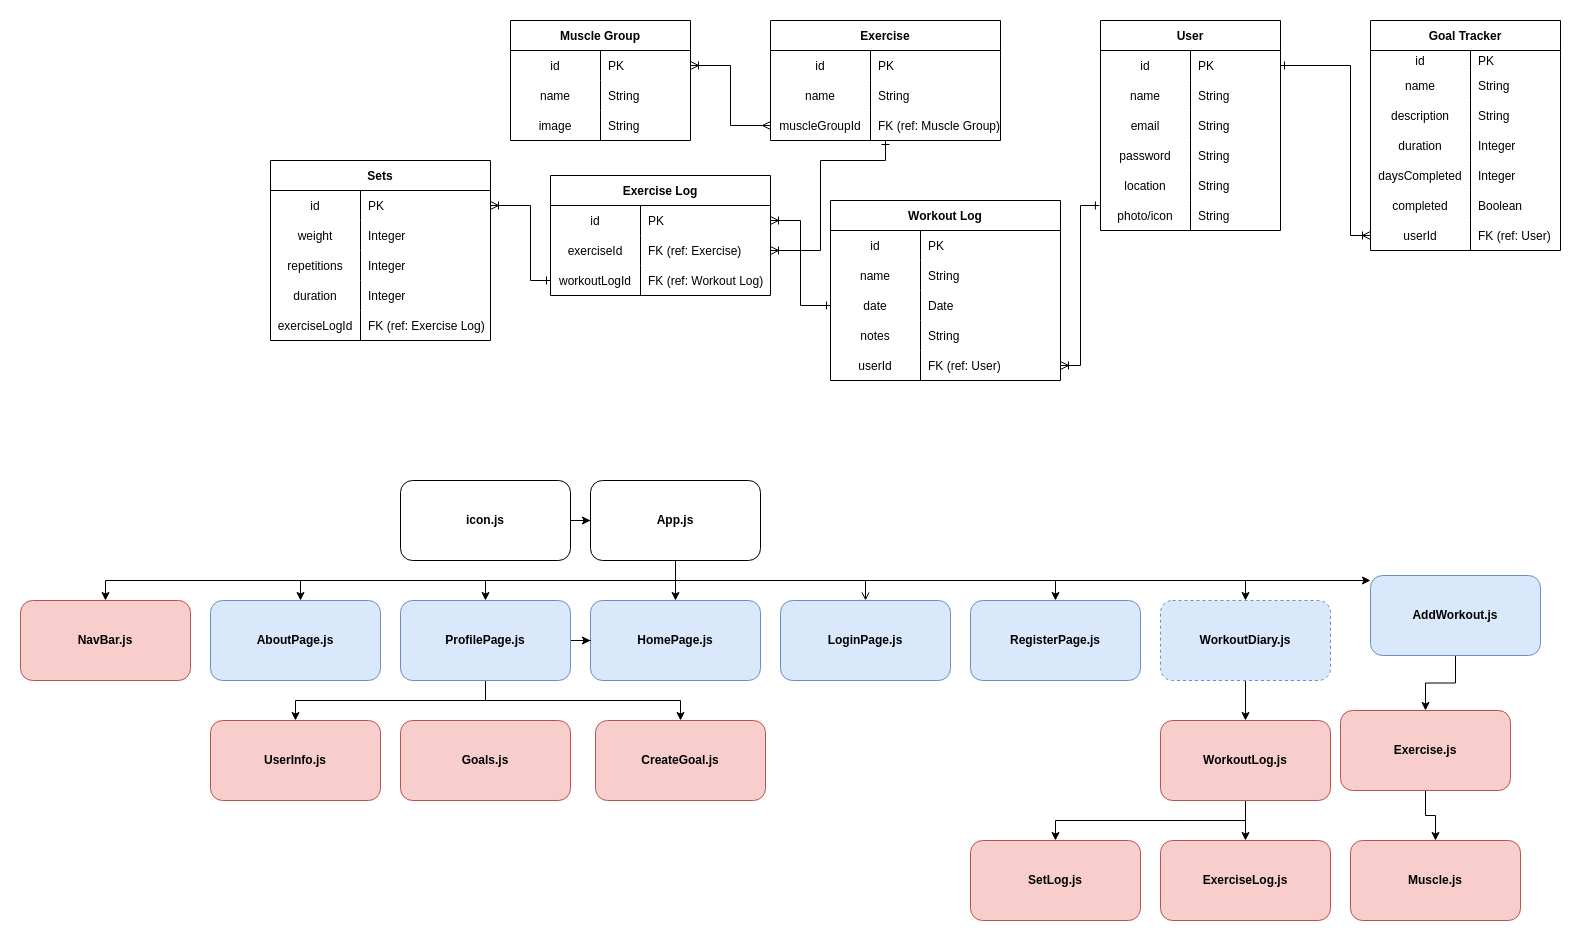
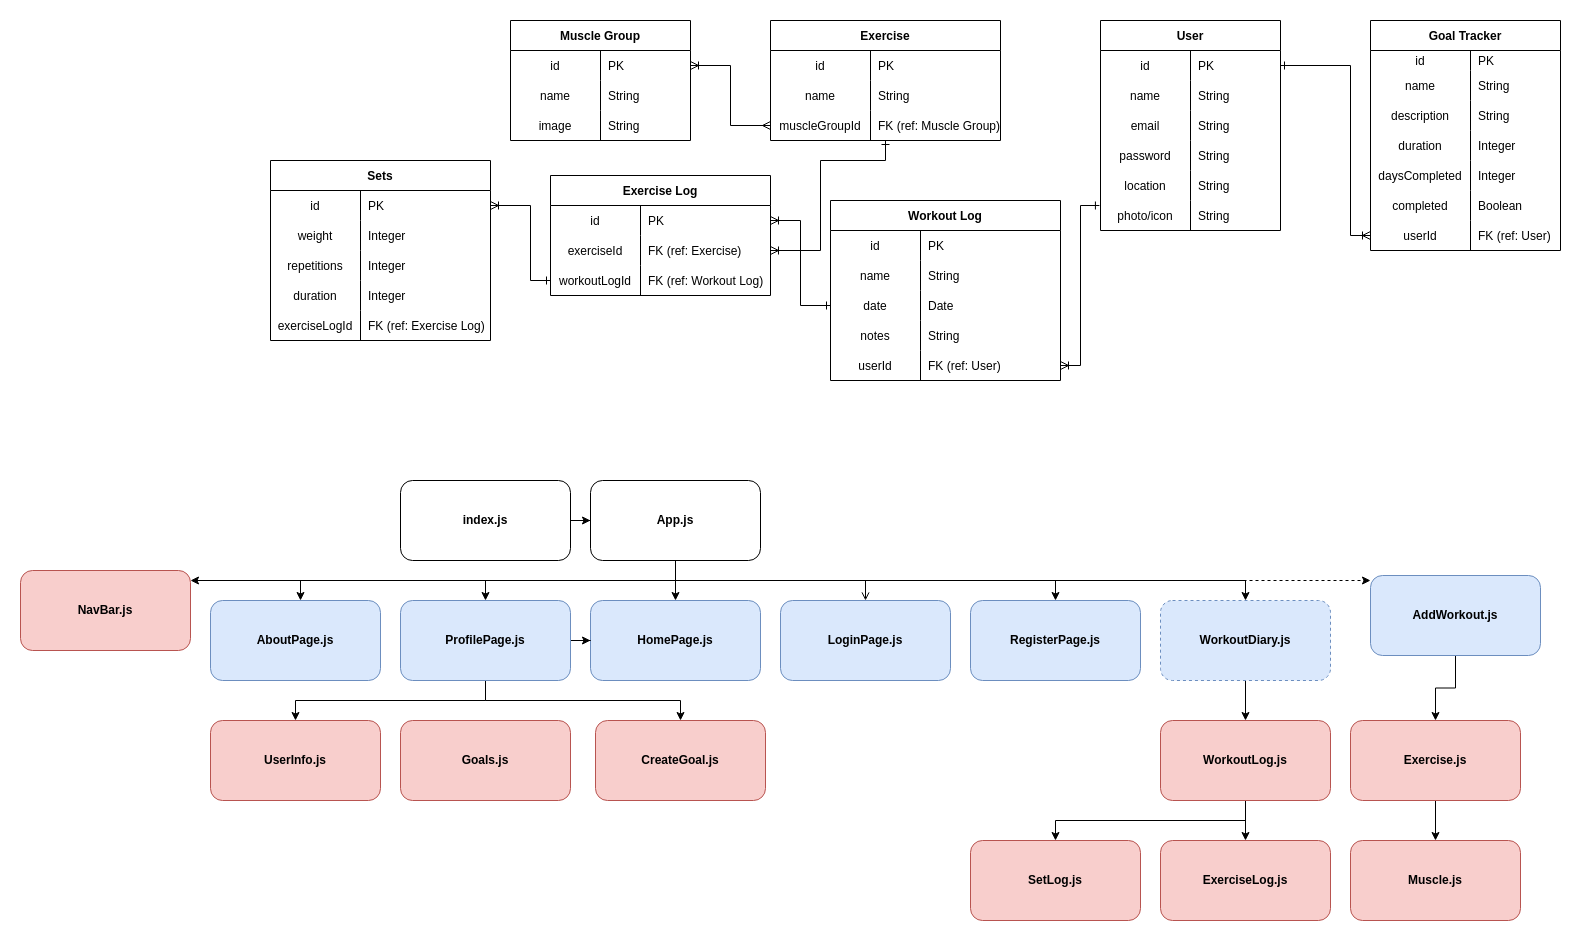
- <mxCell id="112" value="icon.js" style="rounded=1;whiteSpace=wrap;html=1;fontStyle=1" parent="1" vertex="1"><mxGeometry x="400" y="480" width="170" height="80" as="geometry" /></mxCell>
+ <mxCell id="112" value="index.js" style="rounded=1;whiteSpace=wrap;html=1;fontStyle=1" parent="1" vertex="1"><mxGeometry x="400" y="480" width="170" height="80" as="geometry" /></mxCell>
- <mxCell id="120" value="" style="edgeStyle=orthogonalEdgeStyle;rounded=0;orthogonalLoop=1;jettySize=auto;html=1;startArrow=none;startFill=0;endArrow=classic;endFill=1;fontStyle=1" parent="1" source="121" target="140" edge="1"><mxGeometry relative="1" as="geometry"><Array as="points"><mxPoint x="675" y="580" /><mxPoint x="1435" y="580" /></Array></mxGeometry></mxCell>
+ <mxCell id="120" value="" style="edgeStyle=orthogonalEdgeStyle;rounded=0;orthogonalLoop=1;jettySize=auto;html=1;startArrow=none;startFill=0;endArrow=classic;endFill=1;fontStyle=1;dashed=1;" parent="1" source="121" target="140" edge="1"><mxGeometry relative="1" as="geometry"><Array as="points"><mxPoint x="675" y="580" /><mxPoint x="1435" y="580" /></Array></mxGeometry></mxCell>
- <mxCell id="135" value="NavBar.js" style="rounded=1;whiteSpace=wrap;html=1;fillColor=#f8cecc;strokeColor=#b85450;fontStyle=1" parent="1" vertex="1"><mxGeometry x="20" y="600" width="170" height="80" as="geometry" /></mxCell>
+ <mxCell id="135" value="NavBar.js" style="rounded=1;whiteSpace=wrap;html=1;fillColor=#f8cecc;strokeColor=#b85450;fontStyle=1" parent="1" vertex="1"><mxGeometry x="20" y="570" width="170" height="80" as="geometry" /></mxCell>
- <mxCell id="142" value="Exercise.js" style="rounded=1;whiteSpace=wrap;html=1;fillColor=#f8cecc;strokeColor=#b85450;fontStyle=1" parent="1" vertex="1"><mxGeometry x="1340" y="710" width="170" height="80" as="geometry" /></mxCell>
+ <mxCell id="142" value="Exercise.js" style="rounded=1;whiteSpace=wrap;html=1;fillColor=#f8cecc;strokeColor=#b85450;fontStyle=1" parent="1" vertex="1"><mxGeometry x="1350" y="720" width="170" height="80" as="geometry" /></mxCell>
